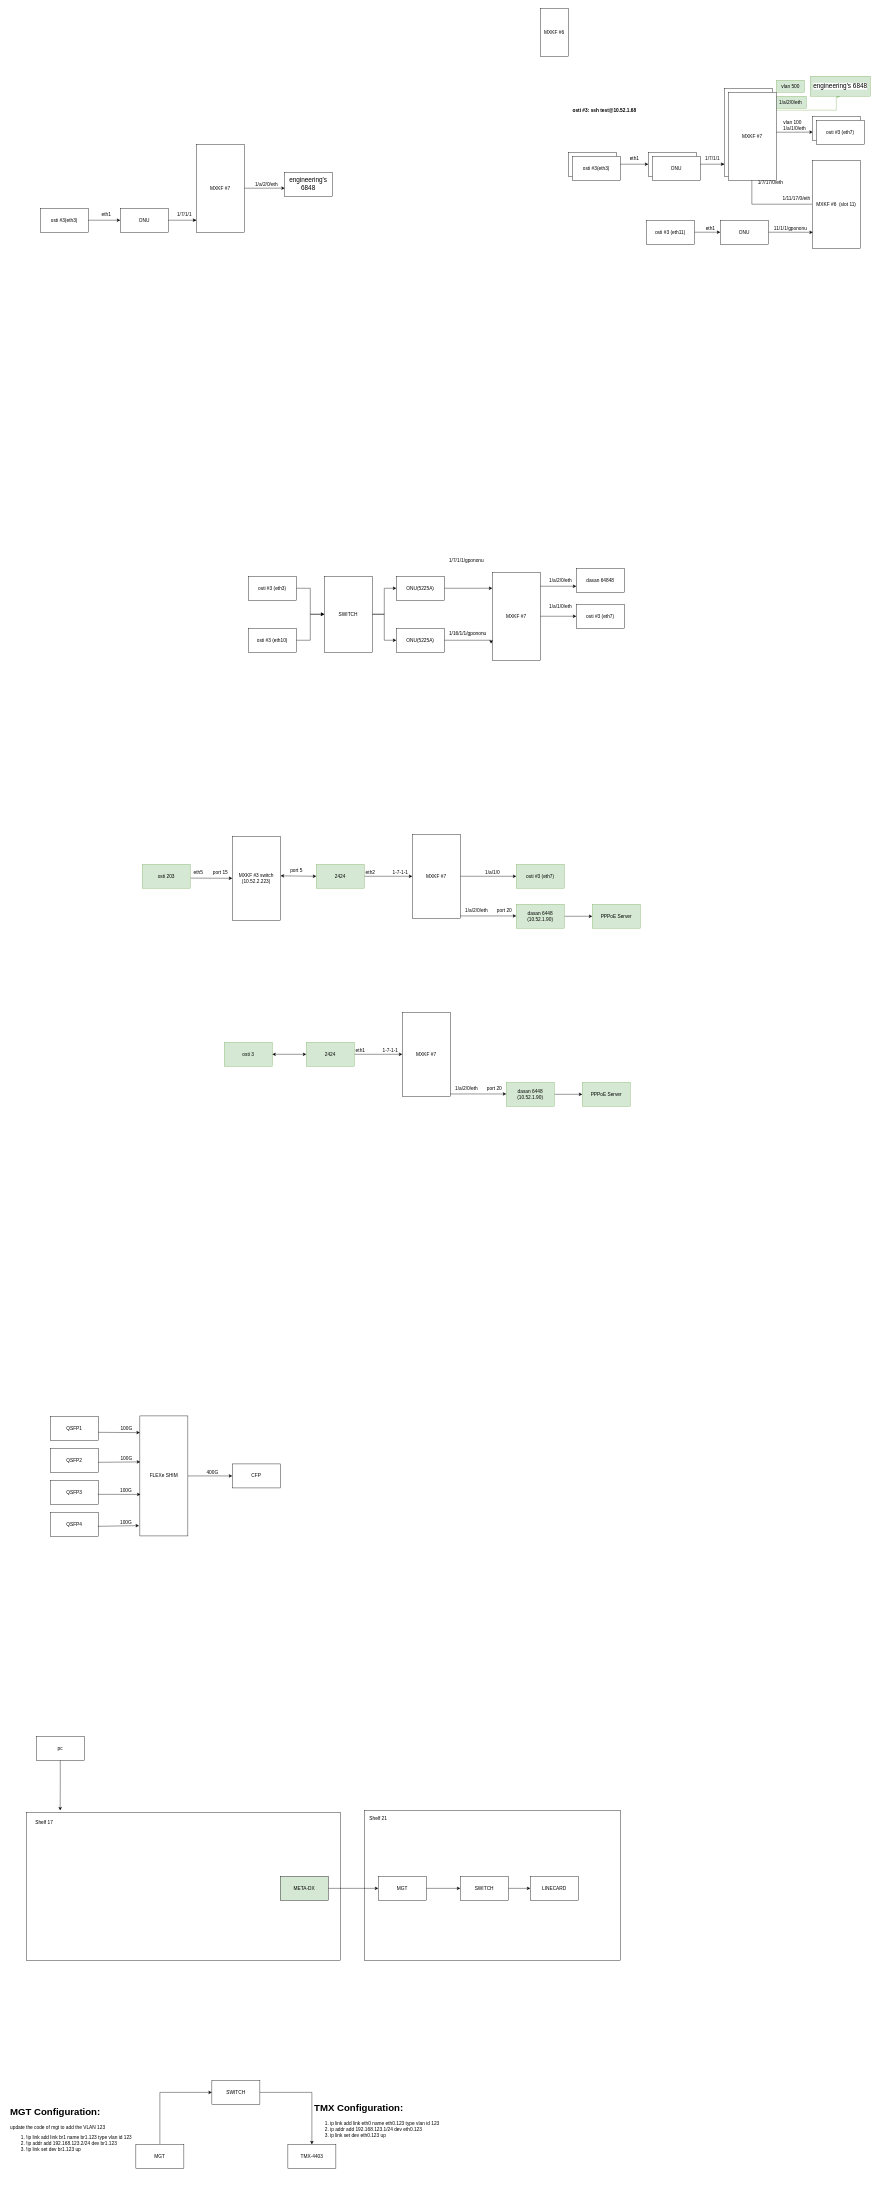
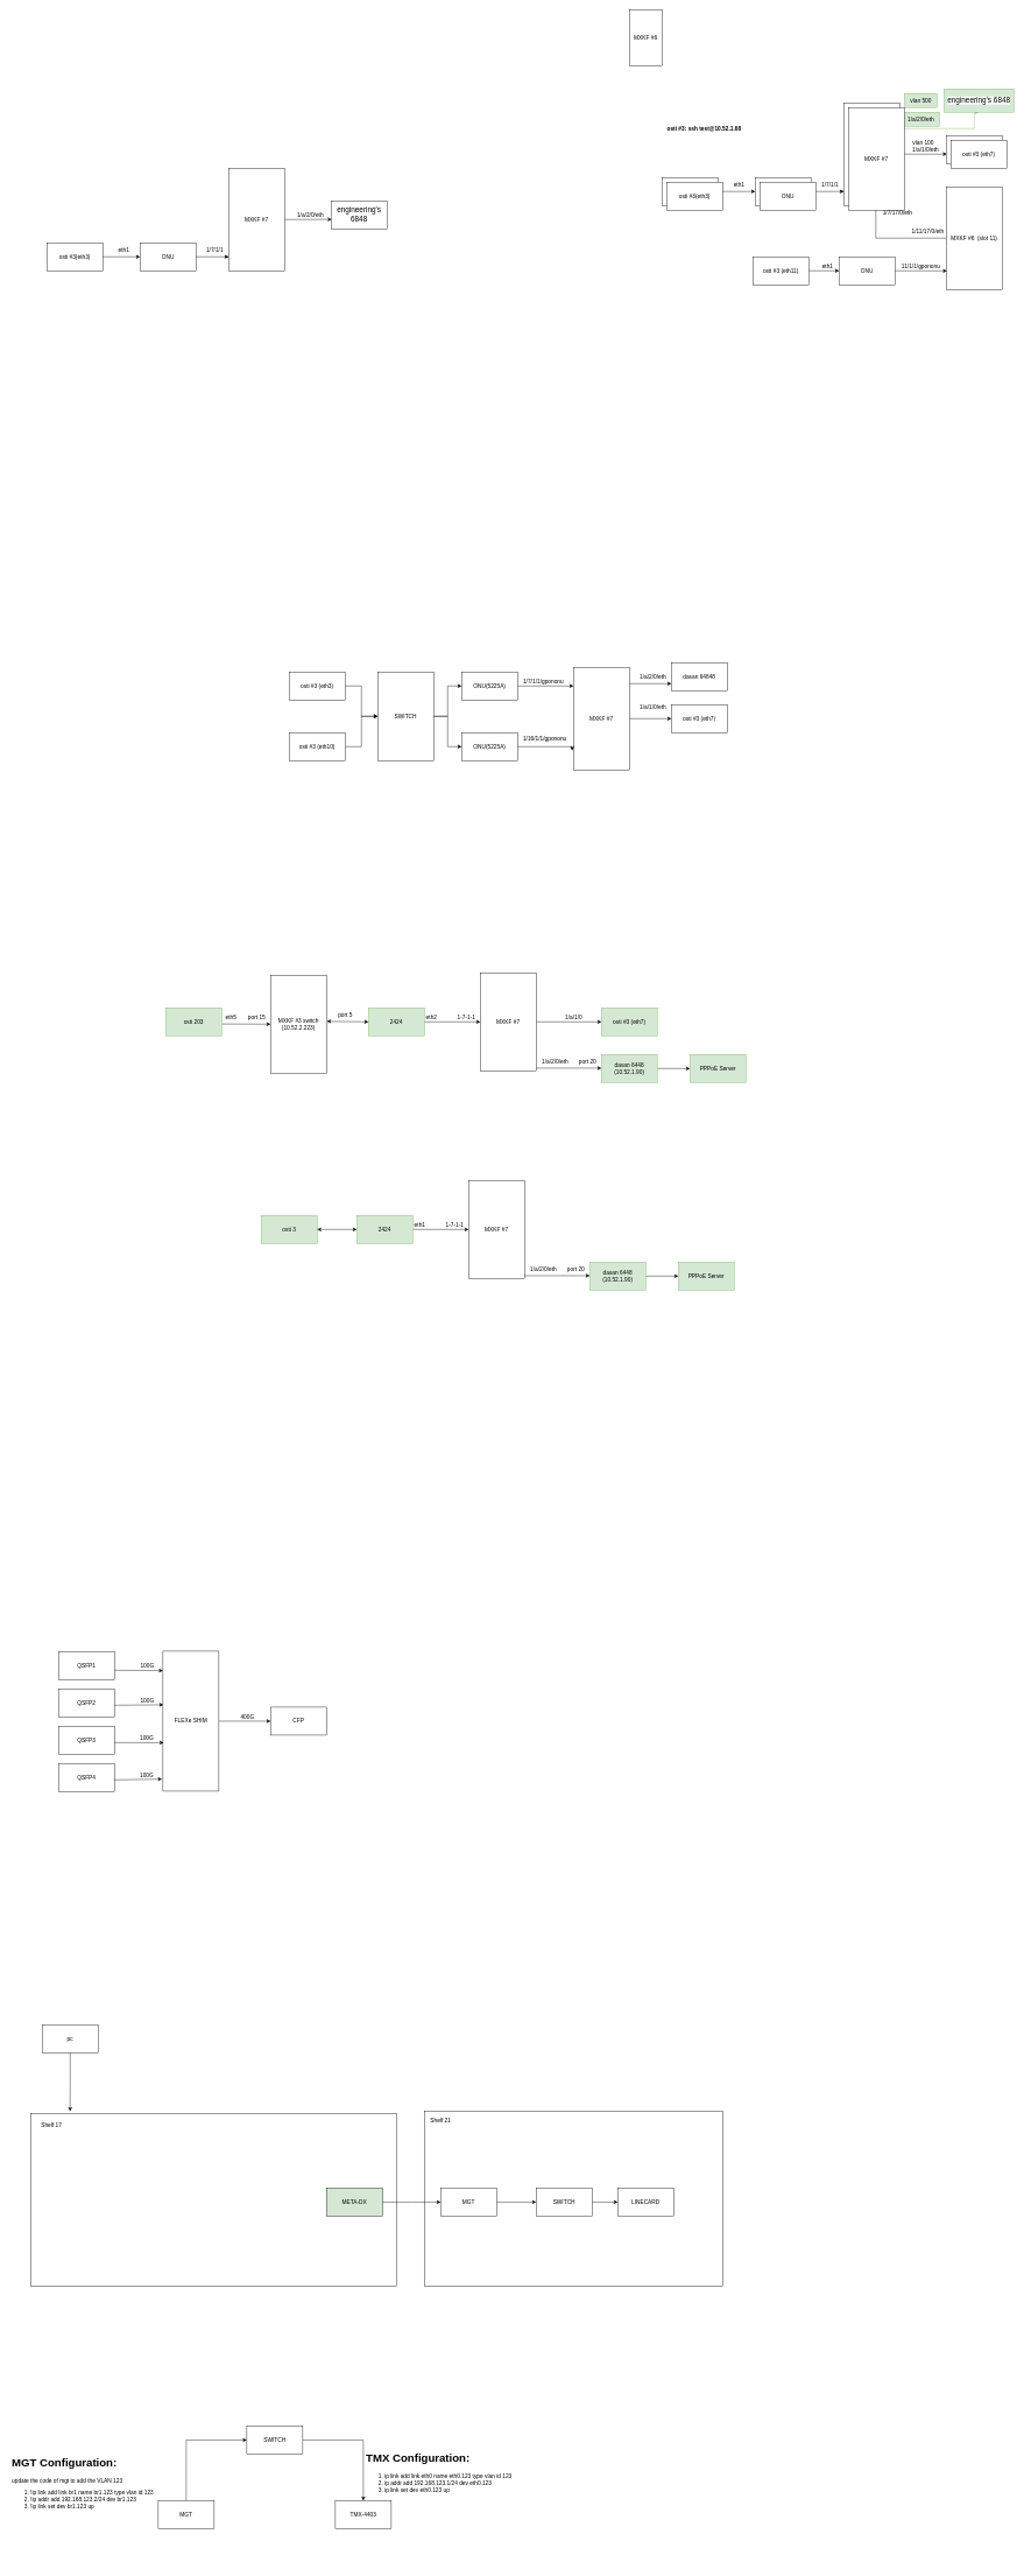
- <mxCell id="47" value="1/7/1/1/gpononu" style="text;html=1;align=center;verticalAlign=middle;resizable=0;points=[];autosize=1;strokeColor=none;fillColor=none;" parent="1" vertex="1"><mxGeometry x="1110" y="1385" width="110" height="30" as="geometry" /></mxCell>
+ <mxCell id="47" value="1/7/1/1/gpononu" style="text;html=1;align=center;verticalAlign=middle;resizable=0;points=[];autosize=1;strokeColor=none;fillColor=none;" parent="1" vertex="1"><mxGeometry x="1110" y="1445" width="110" height="30" as="geometry" /></mxCell>
